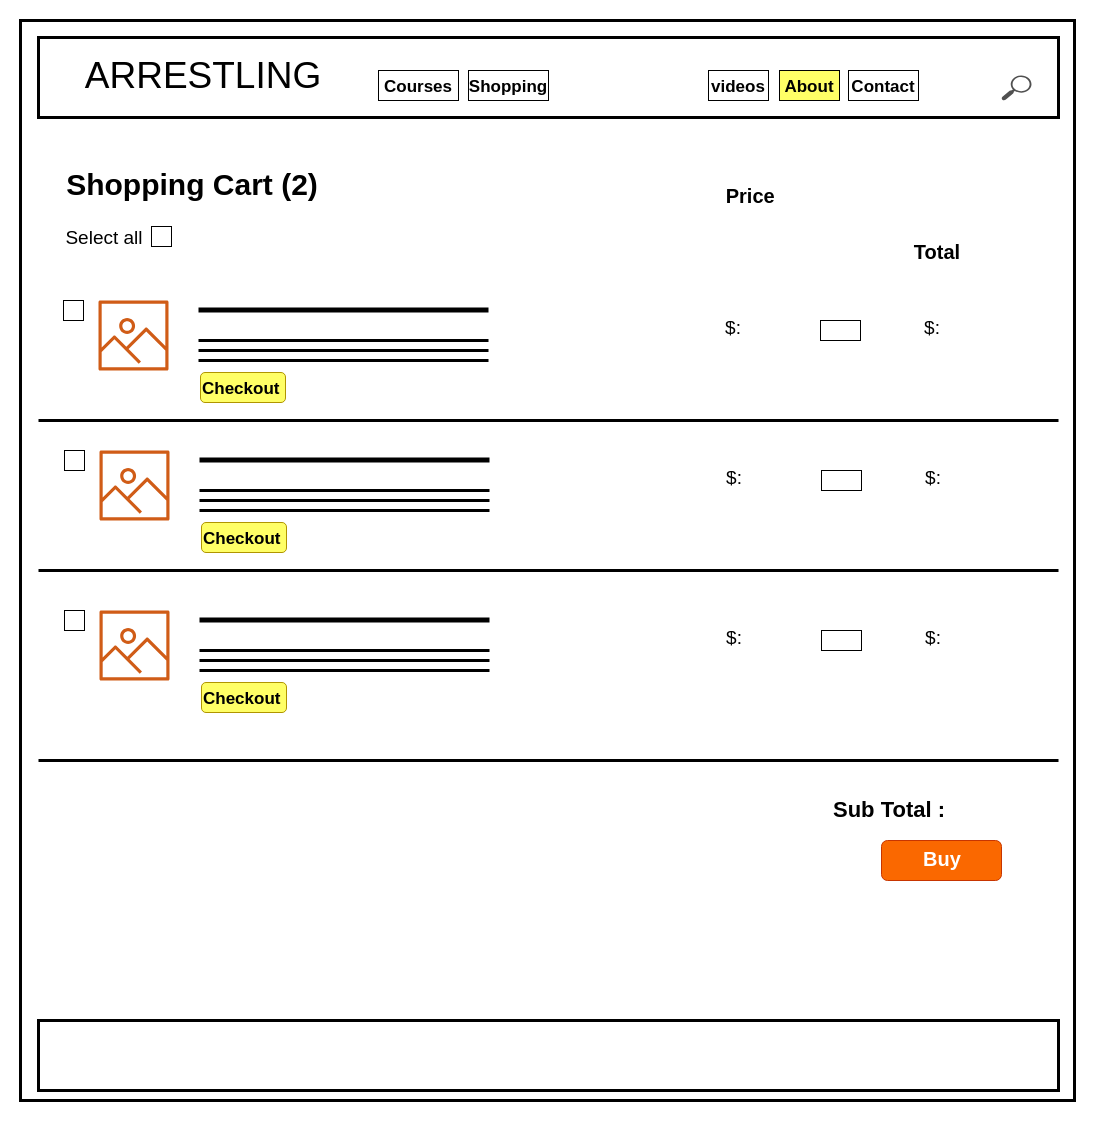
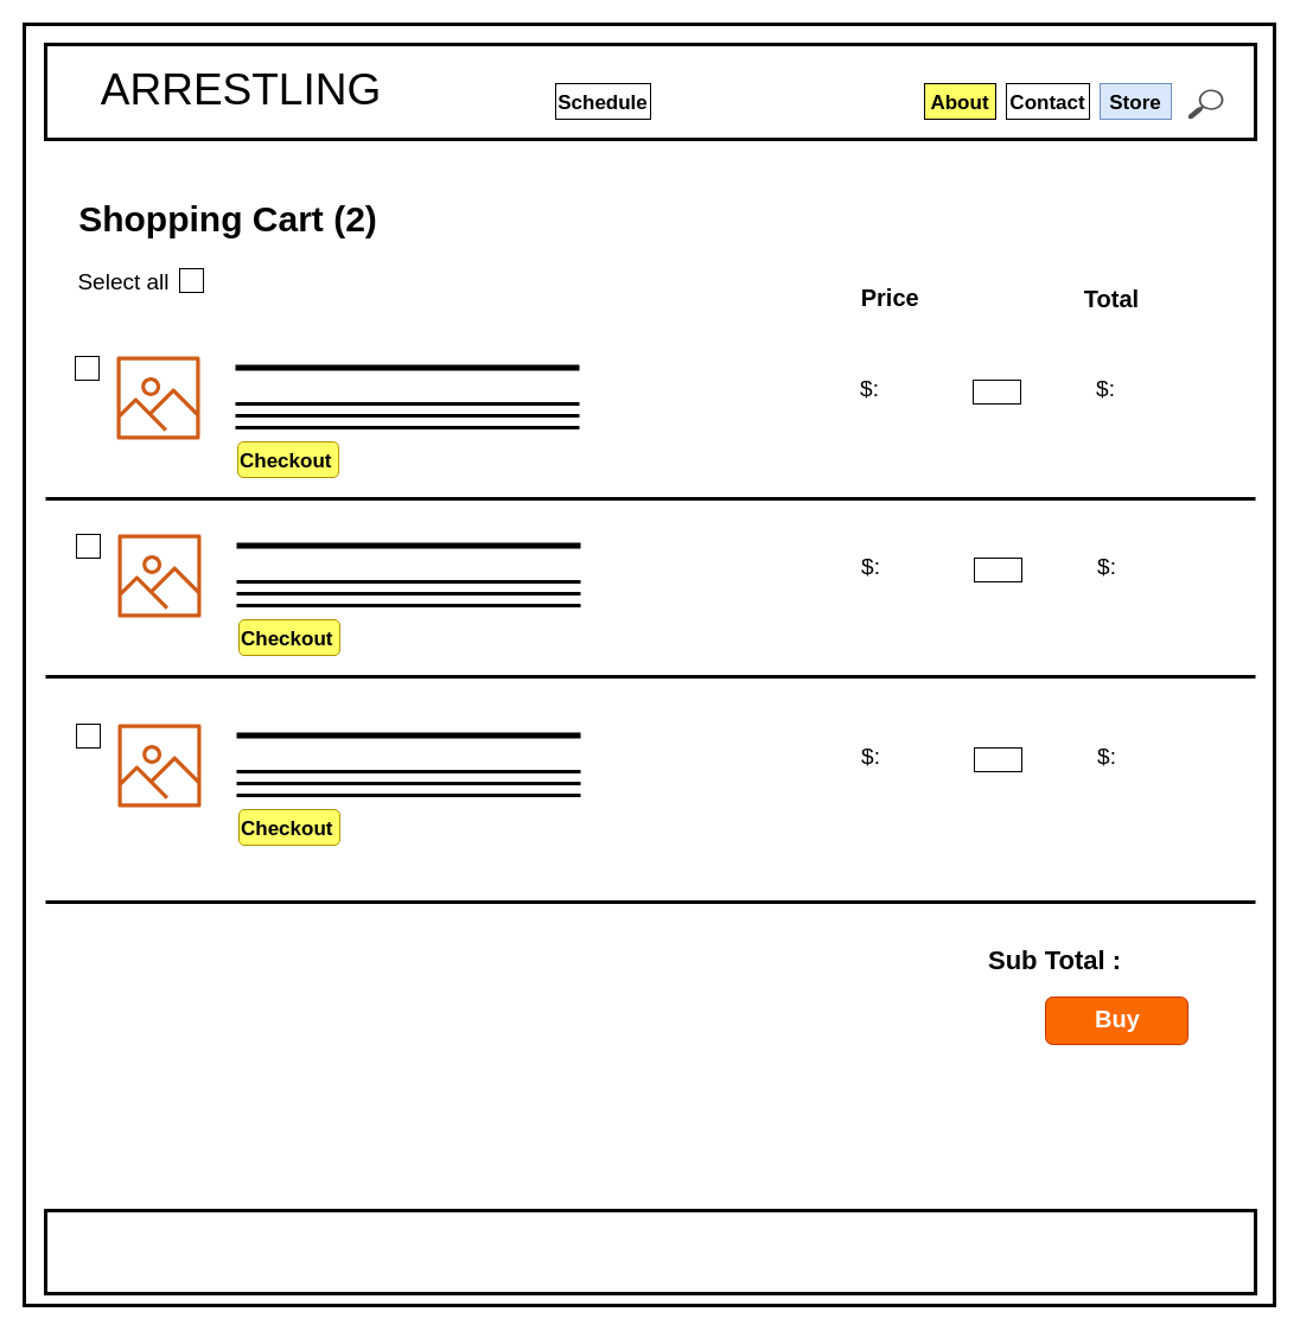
- <mxCell id="10" value="Courses" style="whiteSpace=wrap;html=1;fontStyle=1;fontSize=17;verticalAlign=top;" vertex="1" parent="1"><mxGeometry x="378" y="70" width="80" height="30" as="geometry" /></mxCell>
- <mxCell id="7" value="videos" style="whiteSpace=wrap;html=1;fontStyle=1;fontSize=17;verticalAlign=top;" vertex="1" parent="1"><mxGeometry x="708" y="70" width="60" height="30" as="geometry" /></mxCell>
+ <mxCell id="9" value="Store" style="whiteSpace=wrap;html=1;fontStyle=1;fontSize=17;verticalAlign=top;fillColor=#dae8fc;strokeColor=#6c8ebf;" vertex="1" parent="1"><mxGeometry x="927" y="70" width="60" height="30" as="geometry" /></mxCell>
- <mxCell id="8" value="Shopping" style="whiteSpace=wrap;html=1;fontStyle=1;fontSize=17;verticalAlign=top;" vertex="1" parent="1"><mxGeometry x="468" y="70" width="80" height="30" as="geometry" /></mxCell>
+ <mxCell id="8" value="Schedule" style="whiteSpace=wrap;html=1;fontStyle=1;fontSize=17;verticalAlign=top;" vertex="1" parent="1"><mxGeometry x="468" y="70" width="80" height="30" as="geometry" /></mxCell>
- <mxCell id="15" value="&lt;font style=&quot;font-size: 20px&quot;&gt;&lt;b&gt;Price&amp;nbsp;&lt;/b&gt;&lt;/font&gt;" style="text;html=1;strokeColor=none;fillColor=none;align=center;verticalAlign=top;whiteSpace=wrap;rounded=0;fontSize=17;" vertex="1" parent="1"><mxGeometry x="713" y="177" width="80" height="30" as="geometry" /></mxCell>
+ <mxCell id="15" value="&lt;font style=&quot;font-size: 20px&quot;&gt;&lt;b&gt;Price&amp;nbsp;&lt;/b&gt;&lt;/font&gt;" style="text;html=1;strokeColor=none;fillColor=none;align=center;verticalAlign=top;whiteSpace=wrap;rounded=0;fontSize=17;" vertex="1" parent="1"><mxGeometry x="713" y="232" width="80" height="30" as="geometry" /></mxCell>
